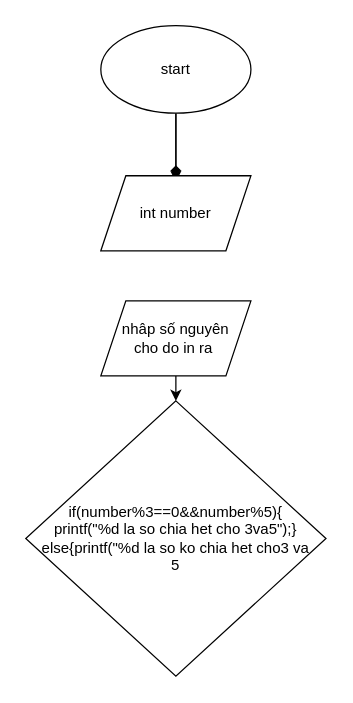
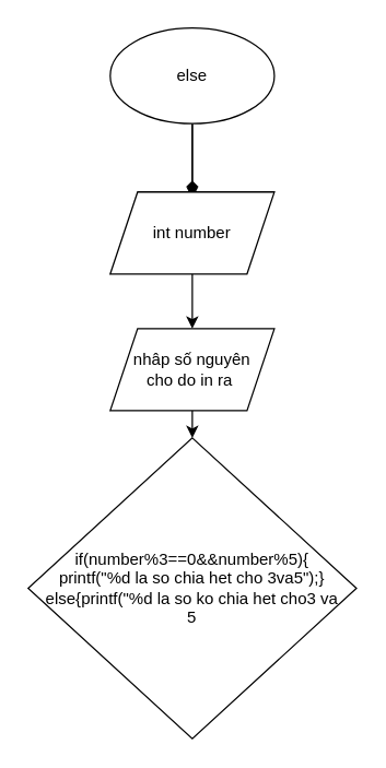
- <mxCell id="4" value="start" style="ellipse;whiteSpace=wrap;html=1;" vertex="1" parent="1"><mxGeometry x="80" width="120" height="70" as="geometry" y="20" /></mxCell>
+ <mxCell id="4" value="else" style="ellipse;whiteSpace=wrap;html=1;" vertex="1" parent="1"><mxGeometry x="80" width="120" height="70" as="geometry" y="20" /></mxCell>
+ <mxCell id="8" style="edgeStyle=orthogonalEdgeStyle;rounded=0;orthogonalLoop=1;jettySize=auto;html=1;exitX=0.5;exitY=1;exitDx=0;exitDy=0;" edge="1" parent="1" source="9" target="6"><mxGeometry relative="1" as="geometry" /></mxCell>
